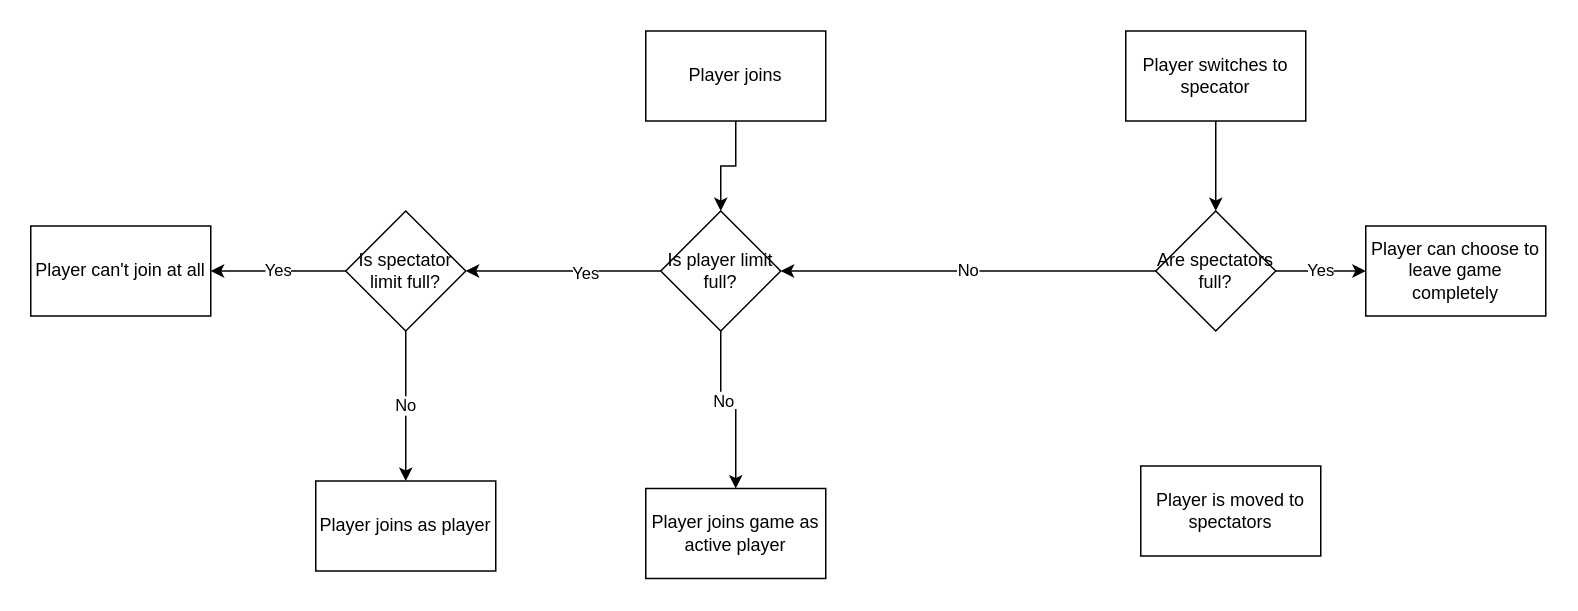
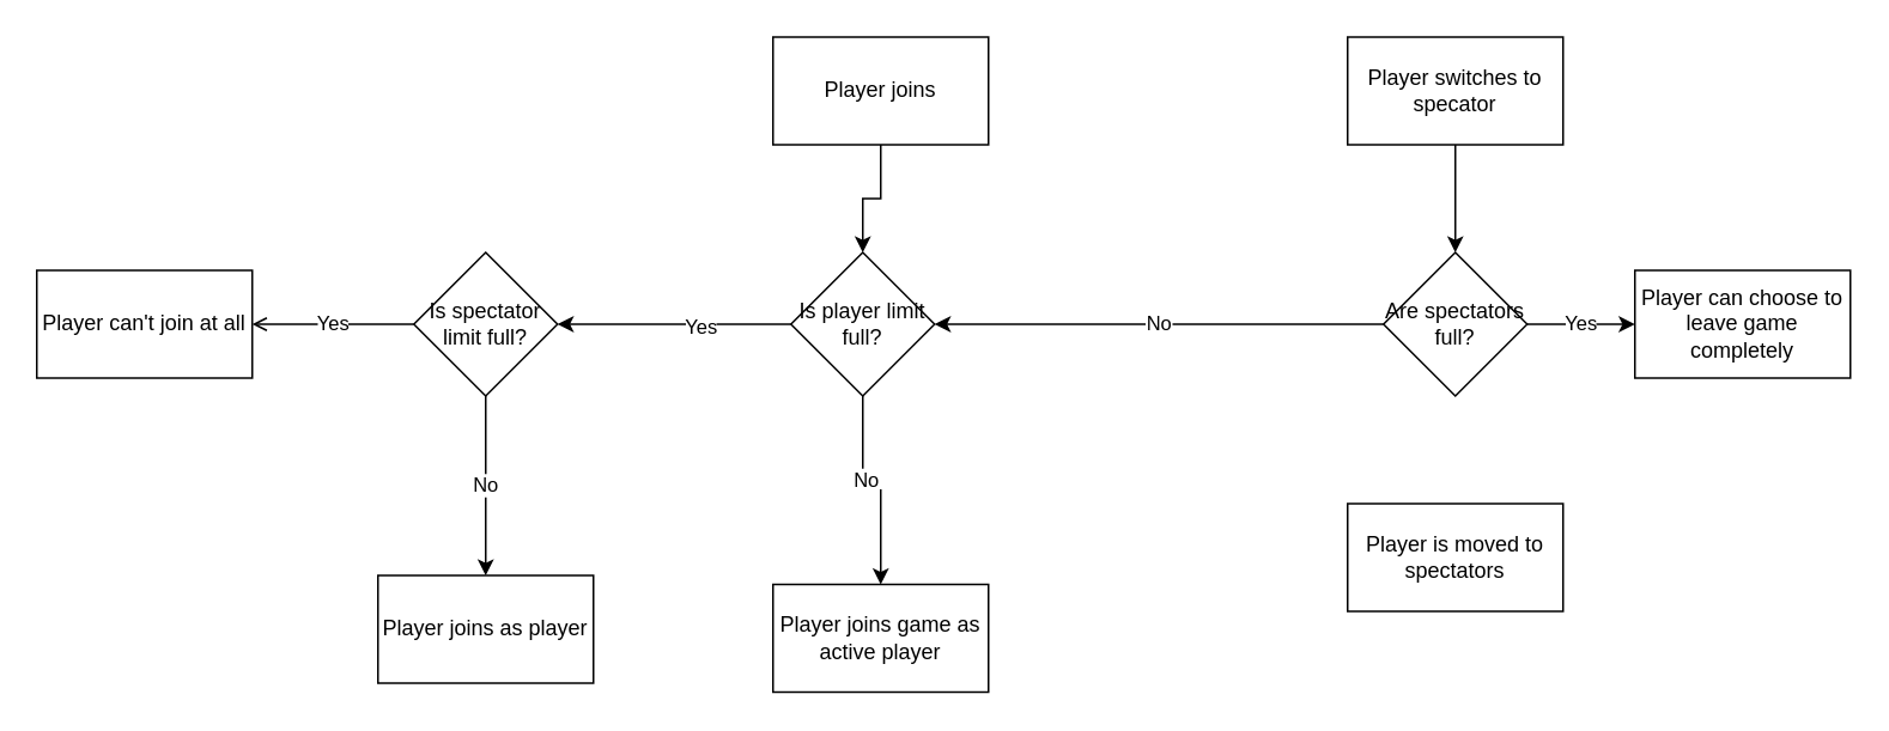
- <mxCell id="11" value="Yes" style="edgeStyle=orthogonalEdgeStyle;rounded=0;orthogonalLoop=1;jettySize=auto;html=1;entryX=1;entryY=0.5;entryDx=0;entryDy=0;" edge="1" parent="1" source="12" target="14"><mxGeometry relative="1" as="geometry" /></mxCell>
+ <mxCell id="11" value="Yes" style="edgeStyle=orthogonalEdgeStyle;rounded=0;orthogonalLoop=1;jettySize=auto;html=1;entryX=1;entryY=0.5;entryDx=0;entryDy=0;endArrow=open;" edge="1" parent="1" source="12" target="14"><mxGeometry relative="1" as="geometry" /></mxCell>
- <mxCell id="21" value="Player is moved to spectators" style="rounded=0;whiteSpace=wrap;html=1;" vertex="1" parent="1"><mxGeometry x="760" y="310" width="120" height="60" as="geometry" /></mxCell>
+ <mxCell id="21" value="Player is moved to spectators" style="rounded=0;whiteSpace=wrap;html=1;" vertex="1" parent="1"><mxGeometry x="750" y="280" width="120" height="60" as="geometry" /></mxCell>
